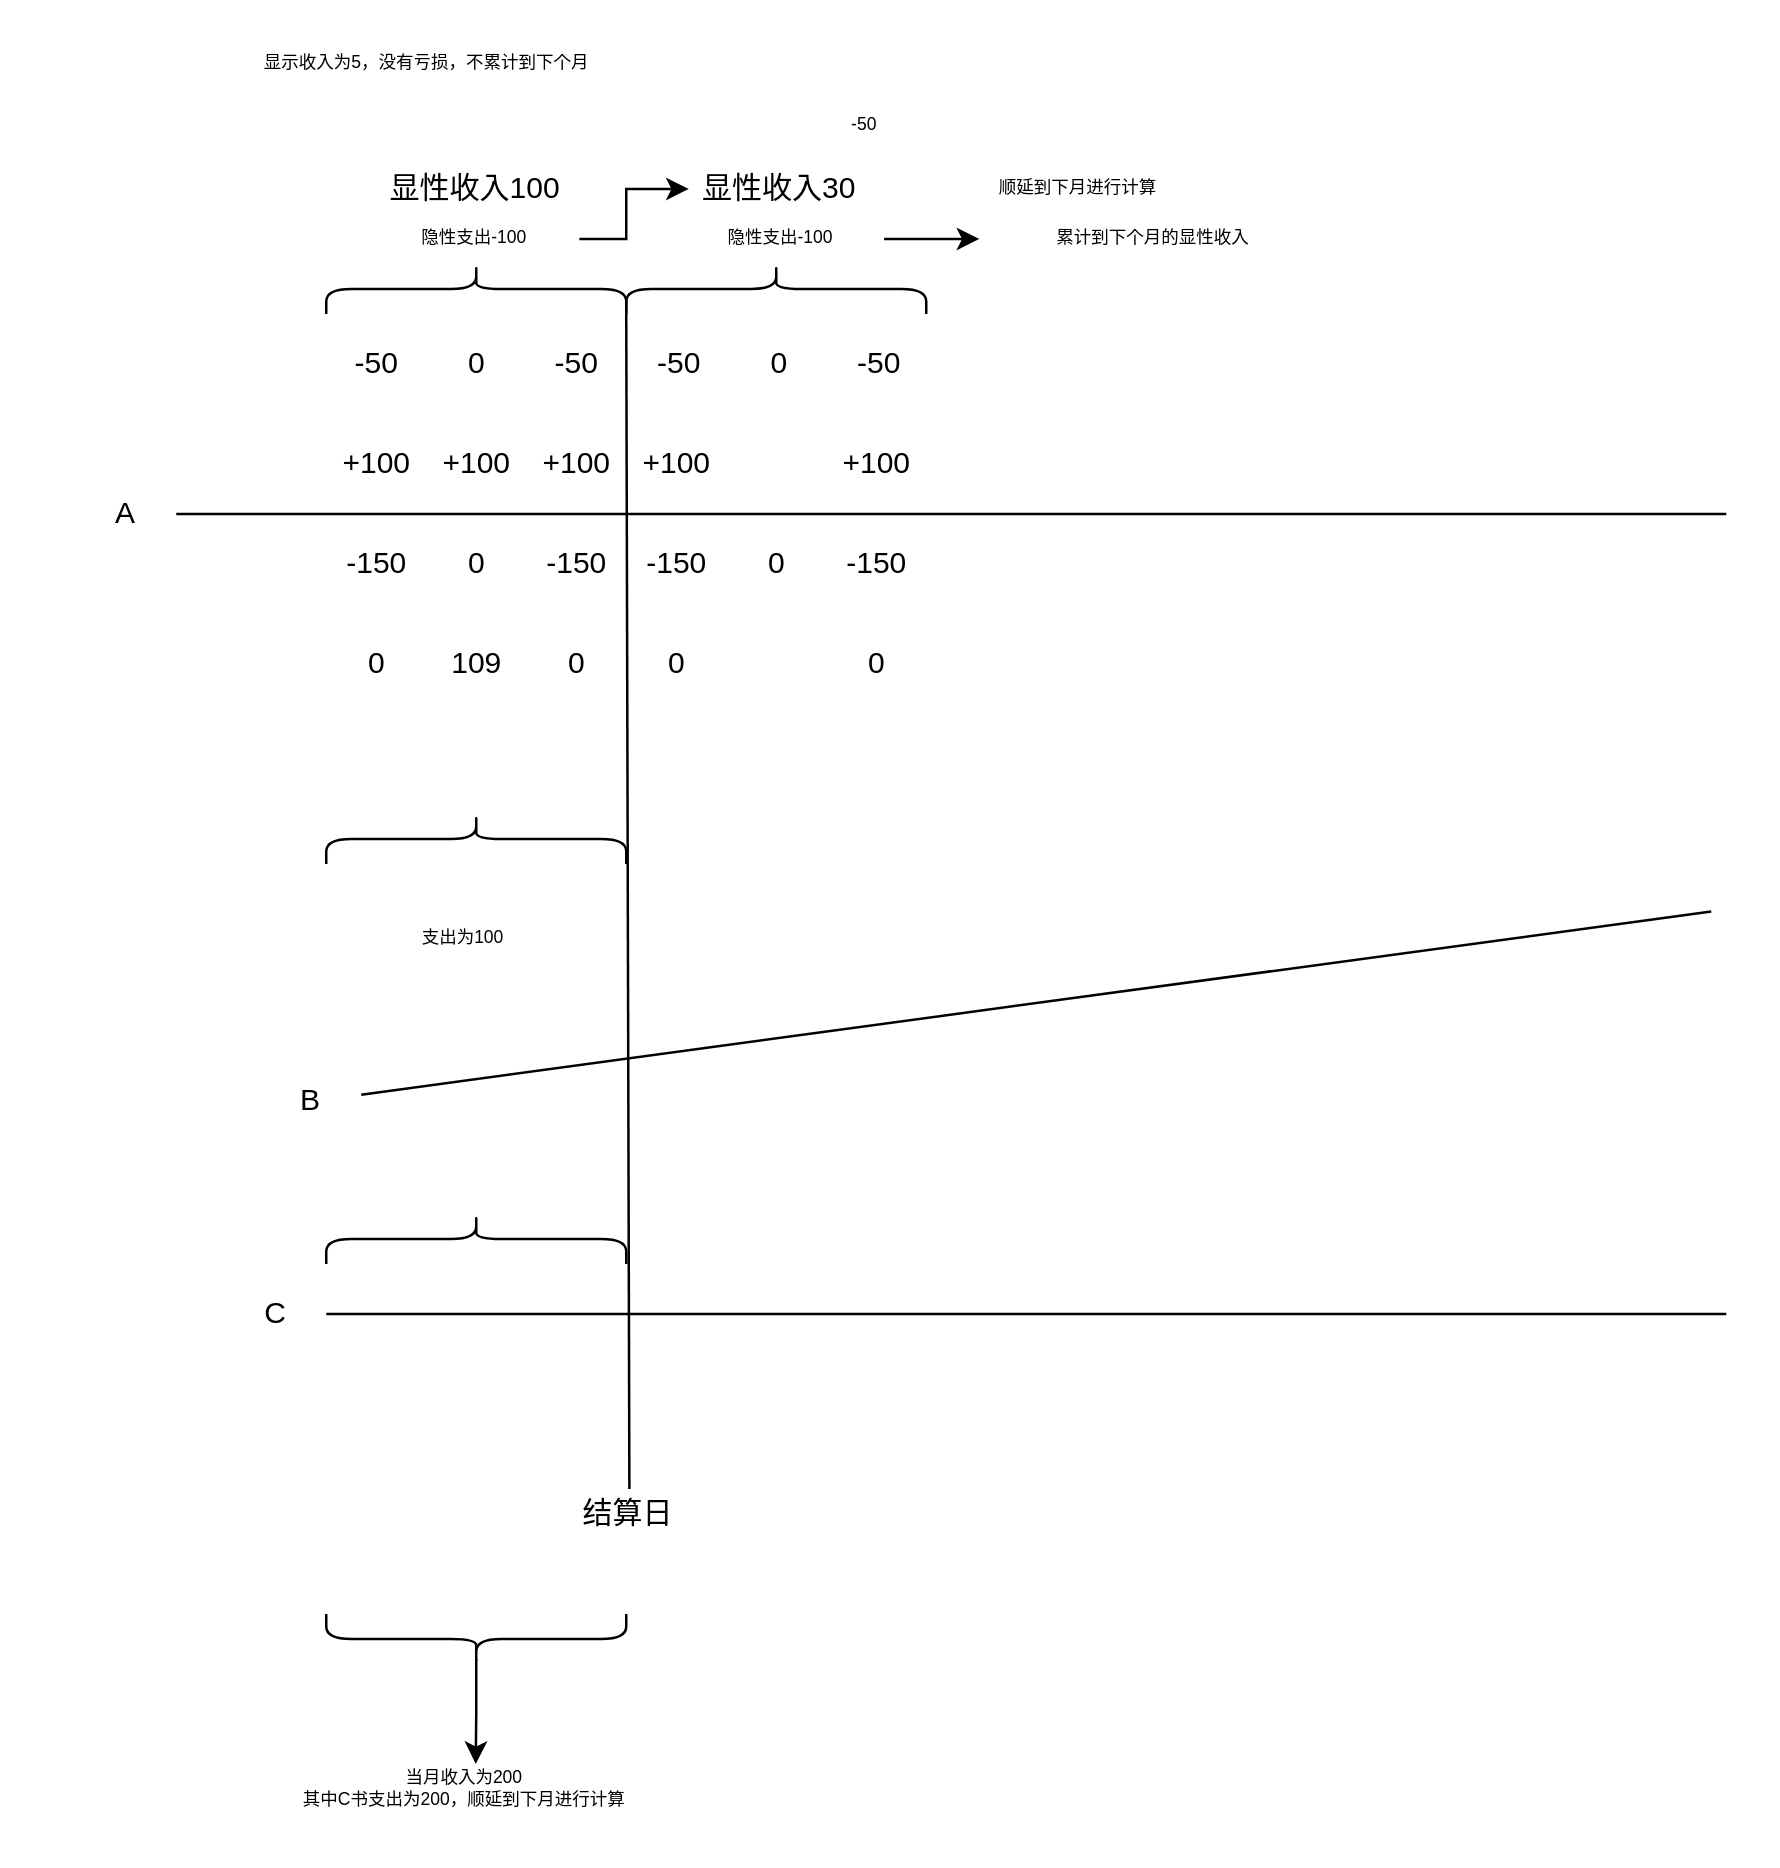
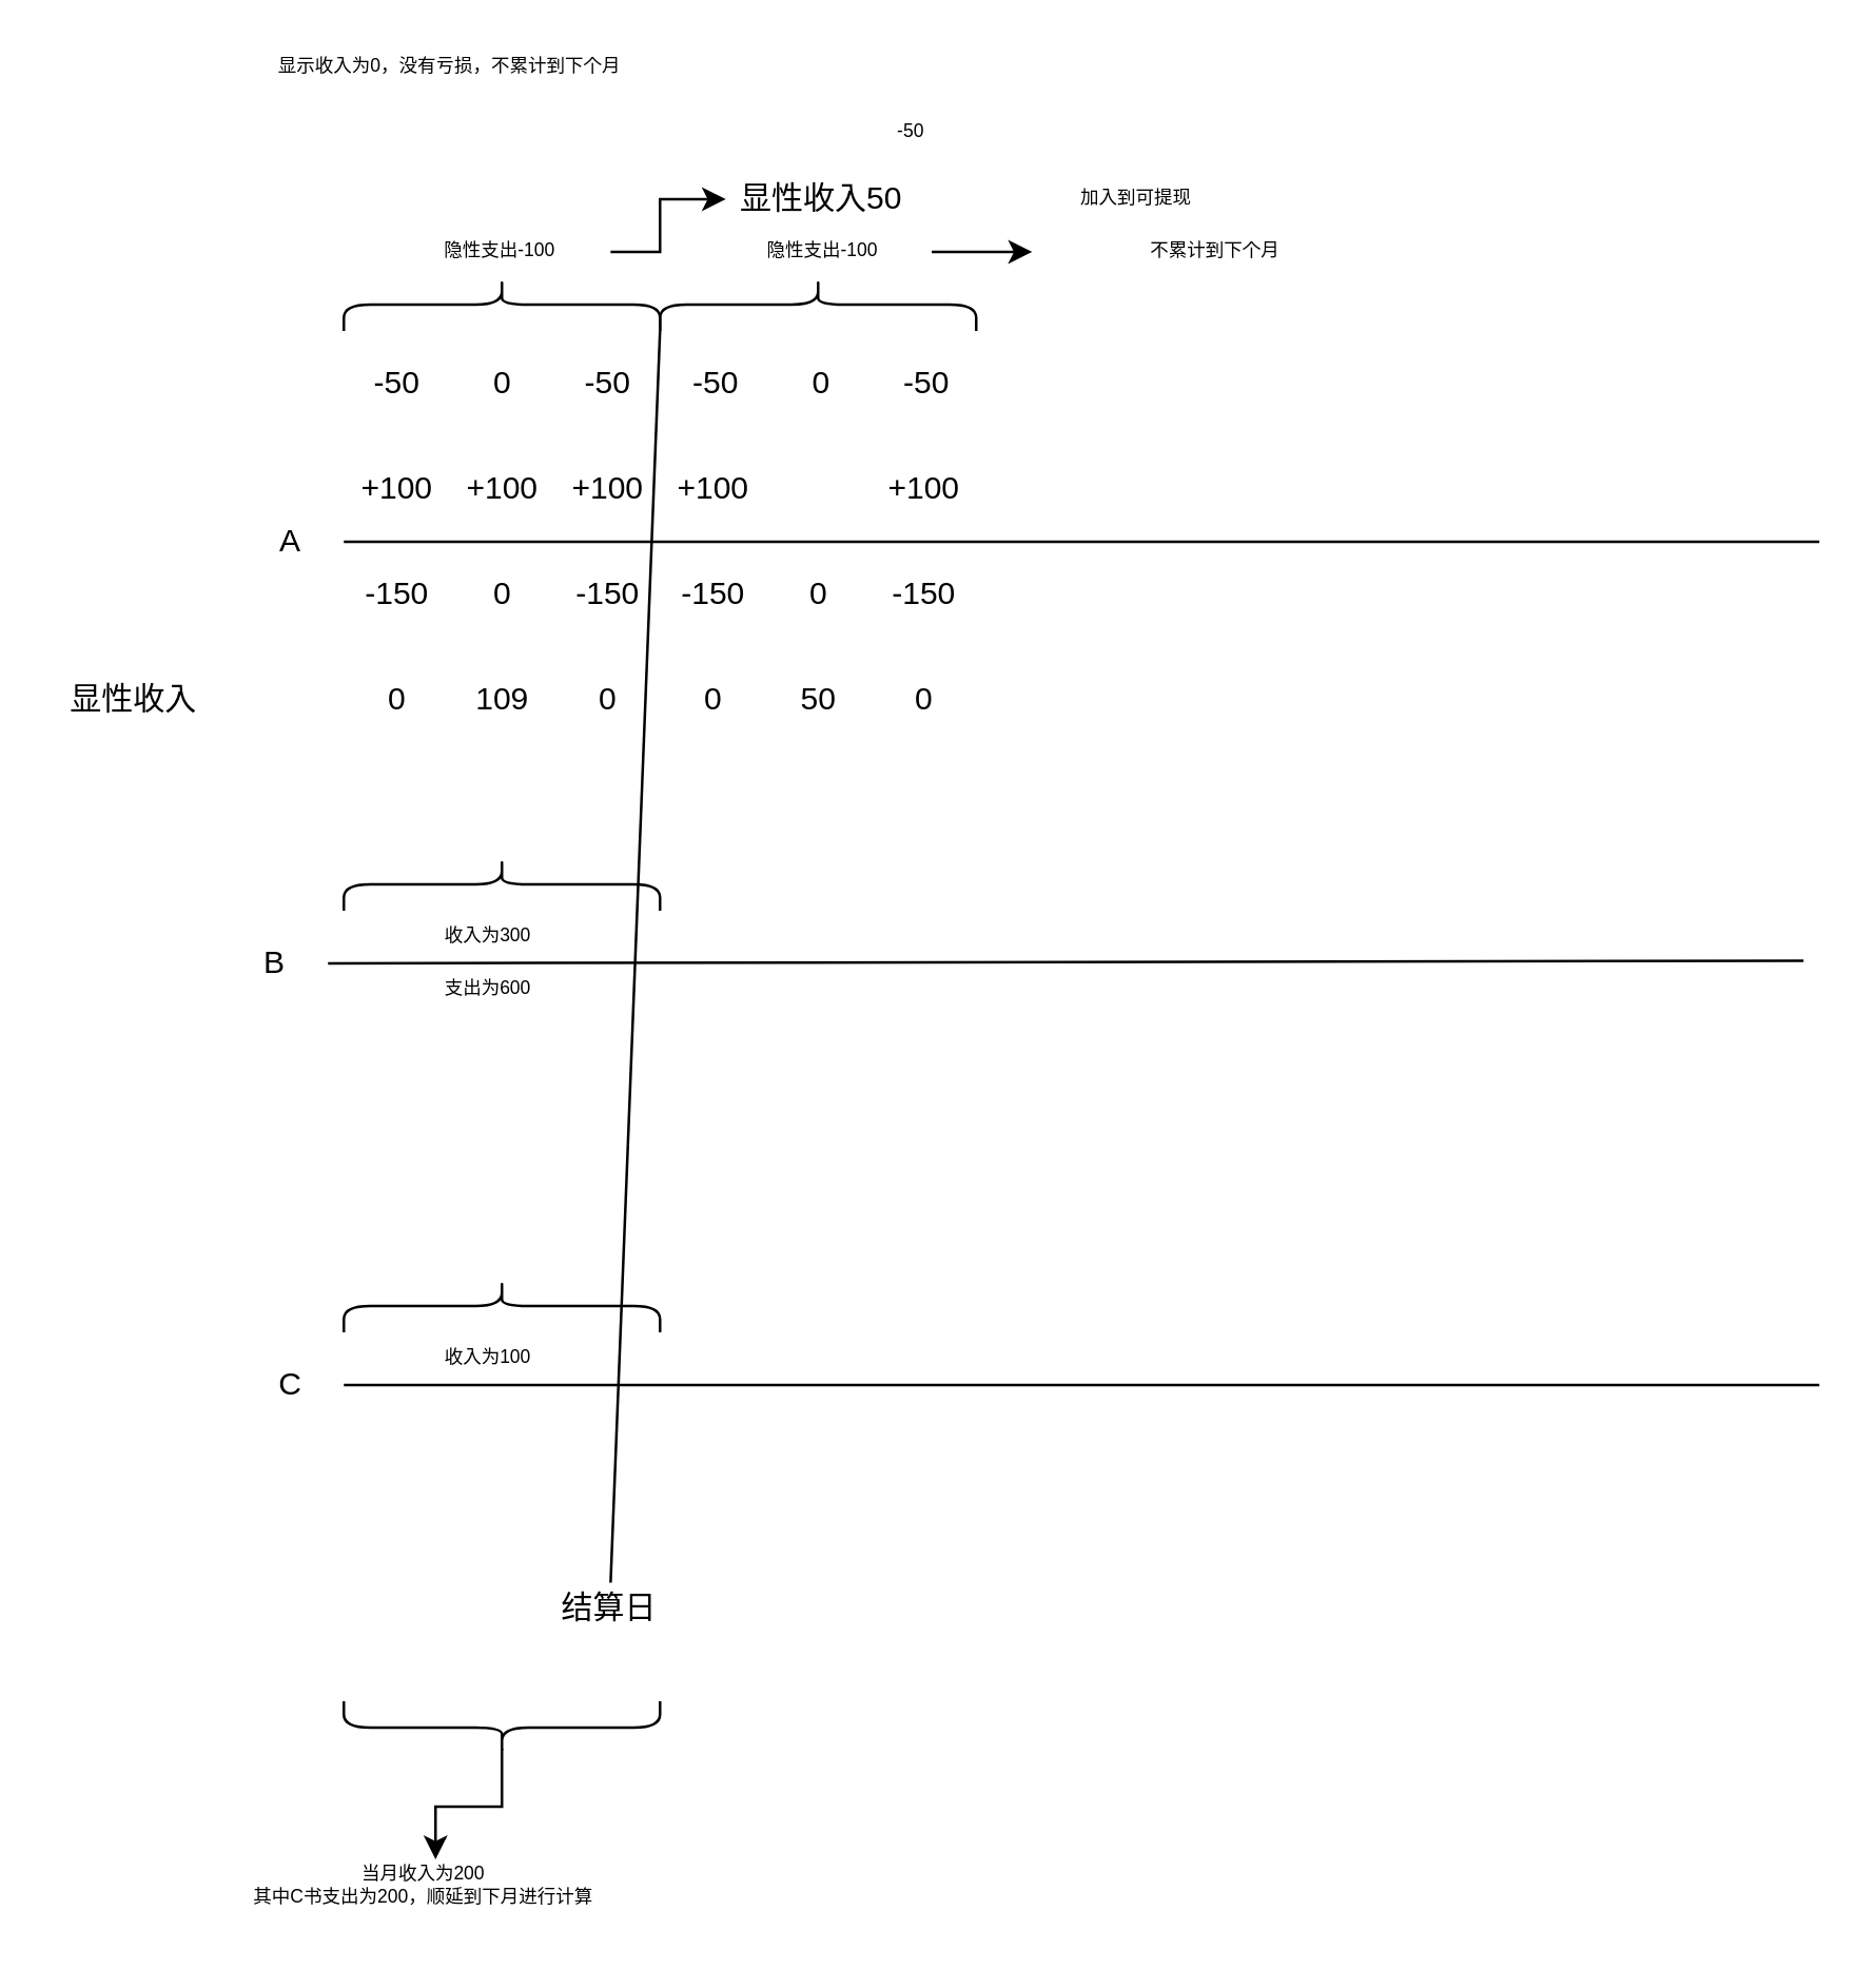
- <mxCell id="46" value="显示收入为5，没有亏损，不累计到下个月" style="text;html=1;align=center;verticalAlign=middle;resizable=0;points=[];autosize=1;strokeColor=none;fontSize=7;" vertex="1" parent="1"><mxGeometry x="50" y="20" width="240" height="10" as="geometry" /></mxCell>
+ <mxCell id="46" value="显示收入为0，没有亏损，不累计到下个月" style="text;html=1;align=center;verticalAlign=middle;resizable=0;points=[];autosize=1;strokeColor=none;fontSize=7;" vertex="1" parent="1"><mxGeometry x="50" y="20" width="240" height="10" as="geometry" /></mxCell>
- <mxCell id="35" value="显性收入100&amp;nbsp;" style="text;html=1;strokeColor=none;fillColor=none;align=center;verticalAlign=middle;whiteSpace=wrap;rounded=0;" vertex="1" parent="1"><mxGeometry x="150" y="65" width="82.5" height="20" as="geometry" /></mxCell>
- <mxCell id="29" value="显性收入30" style="text;html=1;strokeColor=none;fillColor=none;align=center;verticalAlign=middle;whiteSpace=wrap;rounded=0;" vertex="1" parent="1"><mxGeometry x="275.01" y="65" width="72.5" height="20" as="geometry" /></mxCell>
+ <mxCell id="29" value="显性收入50" style="text;html=1;strokeColor=none;fillColor=none;align=center;verticalAlign=middle;whiteSpace=wrap;rounded=0;" vertex="1" parent="1"><mxGeometry x="275.01" y="65" width="72.5" height="20" as="geometry" /></mxCell>
- <mxCell id="32" value="顺延到下月进行计算" style="text;html=1;strokeColor=none;fillColor=none;align=center;verticalAlign=middle;whiteSpace=wrap;rounded=0;fontSize=7;" vertex="1" parent="1"><mxGeometry x="391.25" y="65" width="80" height="20" as="geometry" /></mxCell>
+ <mxCell id="32" value="加入到可提现" style="text;html=1;strokeColor=none;fillColor=none;align=center;verticalAlign=middle;whiteSpace=wrap;rounded=0;fontSize=7;" vertex="1" parent="1"><mxGeometry x="391.25" y="65" width="80" height="20" as="geometry" /></mxCell>
- <mxCell id="33" value="累计到下个月的显性收入" style="text;html=1;strokeColor=none;fillColor=none;align=center;verticalAlign=middle;whiteSpace=wrap;rounded=0;fontSize=7;" vertex="1" parent="1"><mxGeometry x="391.25" y="85" width="140" height="20" as="geometry" /></mxCell>
+ <mxCell id="33" value="不累计到下个月" style="text;html=1;strokeColor=none;fillColor=none;align=center;verticalAlign=middle;whiteSpace=wrap;rounded=0;fontSize=7;" vertex="1" parent="1"><mxGeometry x="391.25" y="85" width="140" height="20" as="geometry" /></mxCell>
- <mxCell id="3" value="A" style="text;html=1;strokeColor=none;fillColor=none;align=center;verticalAlign=middle;whiteSpace=wrap;rounded=0;" vertex="1" parent="1"><mxGeometry x="30" y="195" width="40" height="20" as="geometry" /></mxCell>
+ <mxCell id="3" value="A" style="text;html=1;strokeColor=none;fillColor=none;align=center;verticalAlign=middle;whiteSpace=wrap;rounded=0;" vertex="1" parent="1"><mxGeometry x="90" y="195" width="40" height="20" as="geometry" /></mxCell>
+ <mxCell id="12" value="显性收入" style="text;html=1;align=center;verticalAlign=middle;resizable=0;points=[];autosize=1;strokeColor=none;" vertex="1" parent="1"><mxGeometry x="20" y="255" width="60" height="20" as="geometry" /></mxCell>
+ <mxCell id="23" value="50" style="text;html=1;align=center;verticalAlign=middle;resizable=0;points=[];autosize=1;strokeColor=none;" vertex="1" parent="1"><mxGeometry x="295" y="255" width="30" height="20" as="geometry" /></mxCell>
+ <mxCell id="48" value="收入为300" style="text;html=1;strokeColor=none;fillColor=none;align=center;verticalAlign=middle;whiteSpace=wrap;rounded=0;fontSize=7;" vertex="1" parent="1"><mxGeometry x="150" y="345" width="70" height="20" as="geometry" /></mxCell>
- <mxCell id="49" value="支出为100" style="text;html=1;strokeColor=none;fillColor=none;align=center;verticalAlign=middle;whiteSpace=wrap;rounded=0;fontSize=7;" vertex="1" parent="1"><mxGeometry x="150" y="365" width="70" height="20" as="geometry" /></mxCell>
+ <mxCell id="49" value="支出为600" style="text;html=1;strokeColor=none;fillColor=none;align=center;verticalAlign=middle;whiteSpace=wrap;rounded=0;fontSize=7;" vertex="1" parent="1"><mxGeometry x="150" y="365" width="70" height="20" as="geometry" /></mxCell>
- <mxCell id="5" value="B" style="text;html=1;strokeColor=none;fillColor=none;align=center;verticalAlign=middle;whiteSpace=wrap;rounded=0;" vertex="1" parent="1"><mxGeometry x="104" y="430" width="40" height="20" as="geometry" /></mxCell>
+ <mxCell id="5" value="B" style="text;html=1;strokeColor=none;fillColor=none;align=center;verticalAlign=middle;whiteSpace=wrap;rounded=0;" vertex="1" parent="1"><mxGeometry x="84" y="355" width="40" height="20" as="geometry" /></mxCell>
+ <mxCell id="50" value="收入为100" style="text;html=1;strokeColor=none;fillColor=none;align=center;verticalAlign=middle;whiteSpace=wrap;rounded=0;fontSize=7;" vertex="1" parent="1"><mxGeometry x="150" y="505" width="70" height="20" as="geometry" /></mxCell>
- <mxCell id="25" value="结算日" style="text;html=1;strokeColor=none;fillColor=none;align=center;verticalAlign=middle;whiteSpace=wrap;rounded=0;" vertex="1" parent="1"><mxGeometry x="231.25" y="595" width="40" height="20" as="geometry" /></mxCell>
+ <mxCell id="25" value="结算日" style="text;html=1;strokeColor=none;fillColor=none;align=center;verticalAlign=middle;whiteSpace=wrap;rounded=0;" vertex="1" parent="1"><mxGeometry x="211.25" y="600" width="40" height="20" as="geometry" /></mxCell>
- <mxCell id="45" value="当月收入为200&lt;br&gt;其中C书支出为200，顺延到下月进行计算" style="text;html=1;align=center;verticalAlign=middle;resizable=0;points=[];autosize=1;strokeColor=none;fontSize=7;" vertex="1" parent="1"><mxGeometry x="65" y="705" width="240" height="20" as="geometry" /></mxCell>
+ <mxCell id="45" value="当月收入为200&lt;br&gt;其中C书支出为200，顺延到下月进行计算" style="text;html=1;align=center;verticalAlign=middle;resizable=0;points=[];autosize=1;strokeColor=none;fontSize=7;" vertex="1" parent="1"><mxGeometry x="40" y="705" width="240" height="20" as="geometry" /></mxCell>
